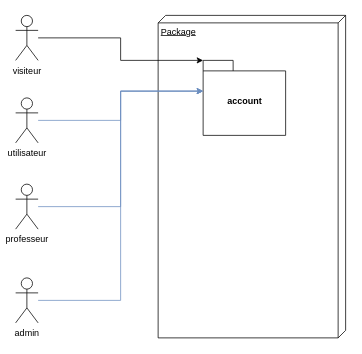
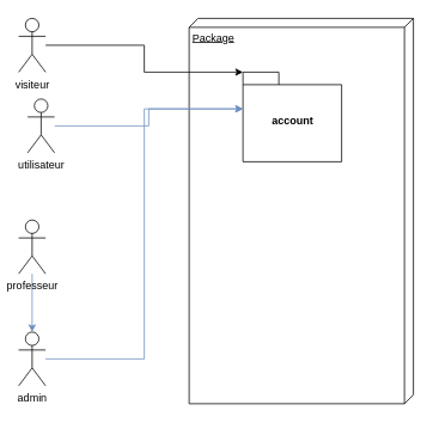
- <mxCell id="5" value="utilisateur" style="shape=umlActor;verticalLabelPosition=bottom;verticalAlign=top;html=1;" parent="1" vertex="1"><mxGeometry x="20" y="130" width="30" height="60" as="geometry" /></mxCell>
+ <mxCell id="5" value="utilisateur" style="shape=umlActor;verticalLabelPosition=bottom;verticalAlign=top;html=1;" parent="1" vertex="1"><mxGeometry x="30" y="110" width="30" height="60" as="geometry" /></mxCell>
- <mxCell id="10" style="edgeStyle=orthogonalEdgeStyle;rounded=0;orthogonalLoop=1;jettySize=auto;html=1;entryX=0;entryY=0;entryDx=0;entryDy=41;entryPerimeter=0;fillColor=#dae8fc;strokeColor=#6c8ebf;" parent="1" source="11" target="3" edge="1"><mxGeometry relative="1" as="geometry" /></mxCell>
+ <mxCell id="10" style="edgeStyle=orthogonalEdgeStyle;rounded=0;orthogonalLoop=1;jettySize=auto;html=1;fillColor=#dae8fc;strokeColor=#6c8ebf;" parent="1" source="11" target="9" edge="1"><mxGeometry relative="1" as="geometry" /></mxCell>
